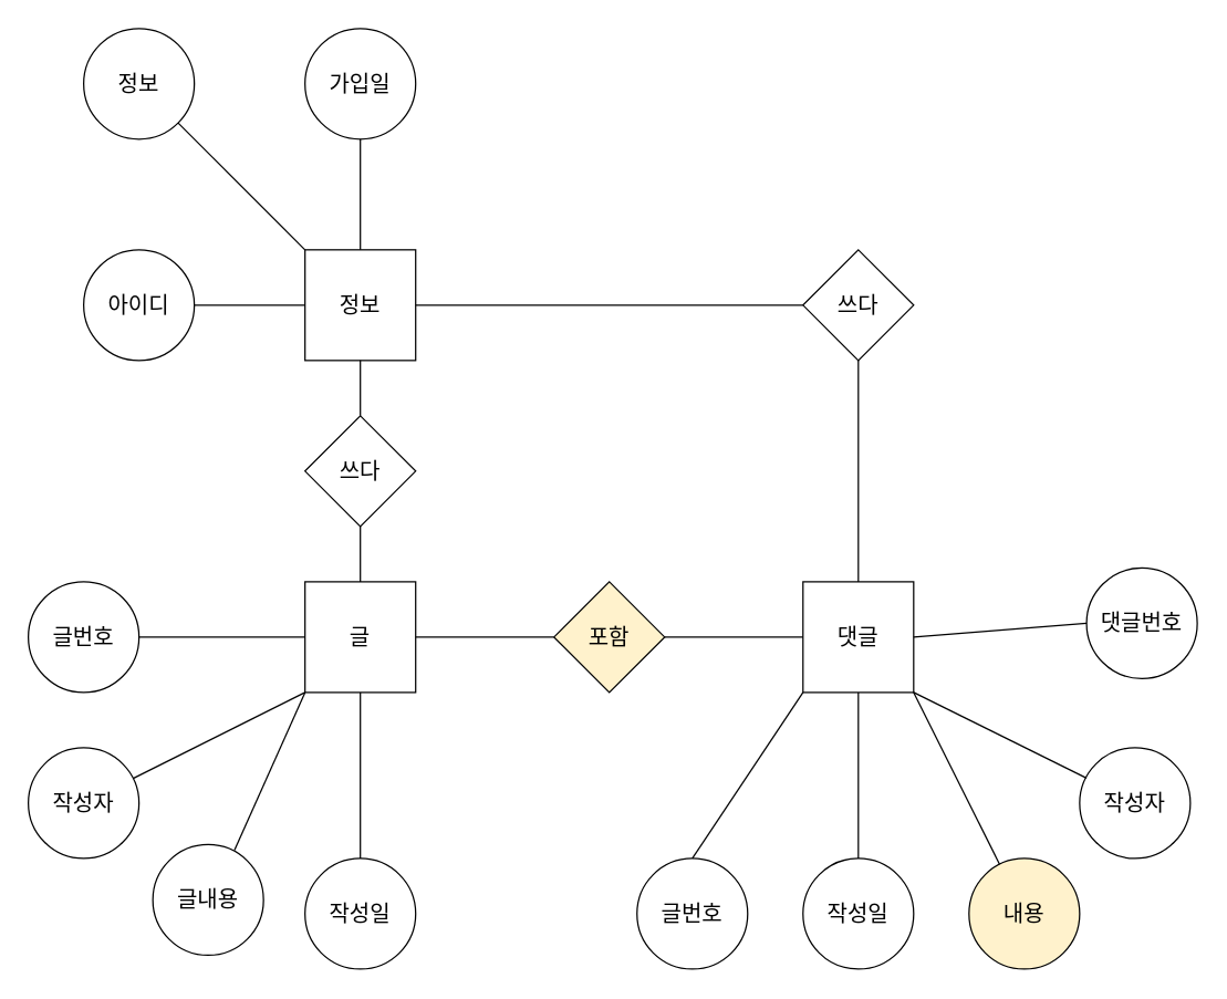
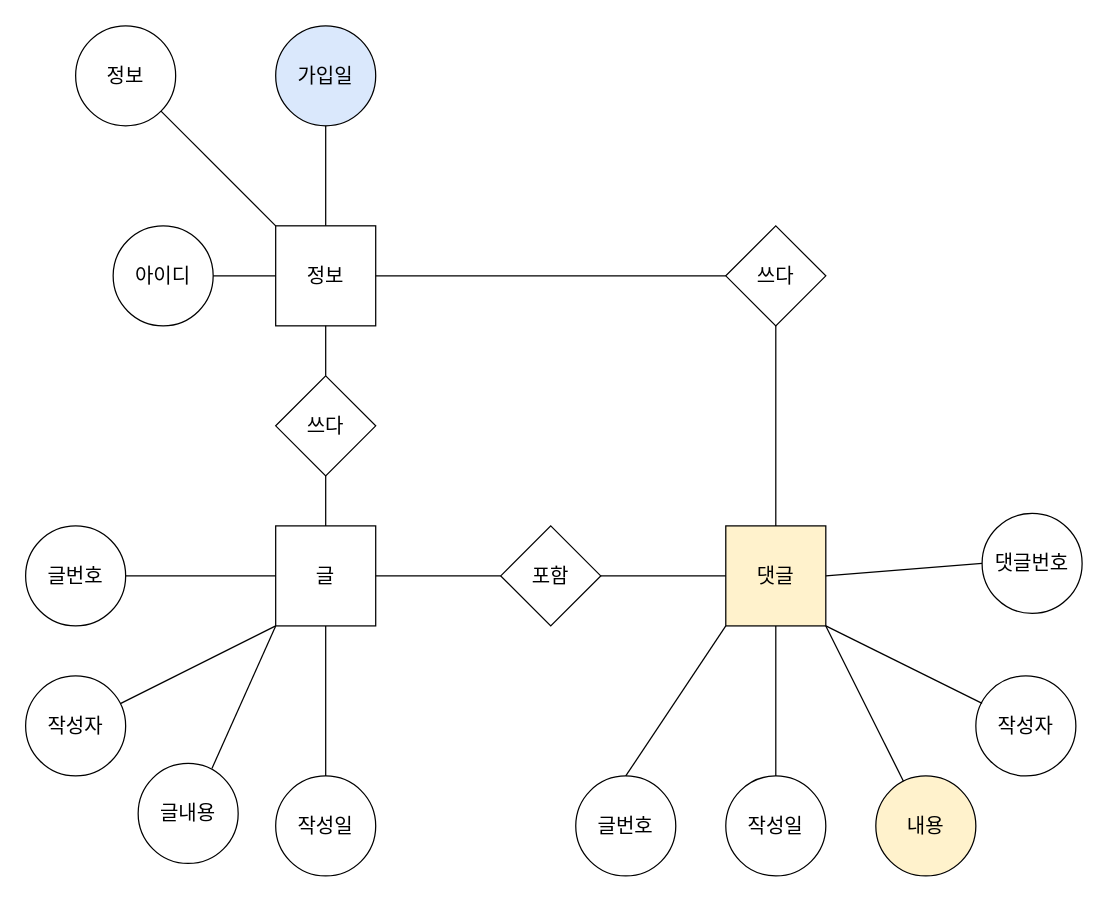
- <mxCell id="5" value="가입일" style="ellipse;whiteSpace=wrap;html=1;aspect=fixed;fontSize=16;fontColor=#000000;" vertex="1" parent="1"><mxGeometry x="220" width="80" height="80" as="geometry" y="20" /></mxCell>
+ <mxCell id="5" value="가입일" style="ellipse;whiteSpace=wrap;html=1;aspect=fixed;fontSize=16;fontColor=#000000;fillColor=#dae8fc;" vertex="1" parent="1"><mxGeometry x="220" width="80" height="80" as="geometry" y="20" /></mxCell>
- <mxCell id="7" value="아이디" style="ellipse;whiteSpace=wrap;html=1;aspect=fixed;fontSize=16;fontColor=#000000;" vertex="1" parent="1"><mxGeometry x="60" y="180" width="80" height="80" as="geometry" /></mxCell>
+ <mxCell id="7" value="아이디" style="ellipse;whiteSpace=wrap;html=1;aspect=fixed;fontSize=16;fontColor=#000000;" vertex="1" parent="1"><mxGeometry x="90" y="180" width="80" height="80" as="geometry" /></mxCell>
- <mxCell id="30" value="포함" style="rhombus;whiteSpace=wrap;html=1;fillColor=#fff2cc;fontSize=16;fontColor=#000000;" vertex="1" parent="1"><mxGeometry x="400" y="420" width="80" height="80" as="geometry" /></mxCell>
+ <mxCell id="30" value="포함" style="rhombus;whiteSpace=wrap;html=1;fillColor=#ffffff;fontSize=16;fontColor=#000000;" vertex="1" parent="1"><mxGeometry x="400" y="420" width="80" height="80" as="geometry" /></mxCell>
- <mxCell id="4" value="댓글" style="whiteSpace=wrap;html=1;aspect=fixed;fontSize=16;labelBorderColor=none;" vertex="1" parent="1"><mxGeometry x="580" y="420" width="80" height="80" as="geometry" /></mxCell>
+ <mxCell id="4" value="댓글" style="whiteSpace=wrap;html=1;aspect=fixed;fontSize=16;labelBorderColor=none;fillColor=#fff2cc;" vertex="1" parent="1"><mxGeometry x="580" y="420" width="80" height="80" as="geometry" /></mxCell>
